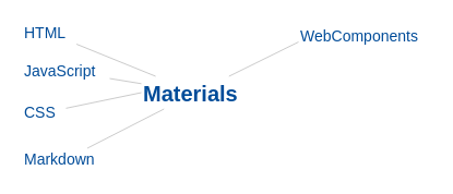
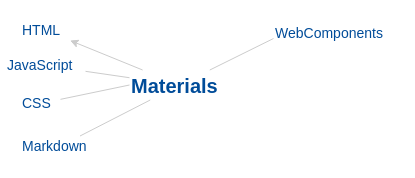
- <mxCell id="10" style="edgeStyle=none;orthogonalLoop=1;jettySize=auto;html=1;shadow=0;endArrow=none;strokeColor=#CCCCCC;strokeWidth=1;fontSize=14;fontColor=#004C99;" edge="1" parent="1" source="12" target="2"><mxGeometry relative="1" as="geometry" /></mxCell>
+ <mxCell id="10" style="edgeStyle=none;orthogonalLoop=1;jettySize=auto;html=1;shadow=0;endArrow=classic;strokeColor=#CCCCCC;strokeWidth=1;fontSize=14;fontColor=#004C99;" edge="1" parent="1" source="12" target="2"><mxGeometry relative="1" as="geometry" /></mxCell>
- <mxCell id="4" value="JavaScript" style="html=1;fontSize=14;fontColor=#004C99;align=left;strokeColor=none;fillColor=none;gradientColor=none;" vertex="1" parent="1"><mxGeometry x="20" y="55" width="80" height="20" as="geometry" /></mxCell>
+ <mxCell id="4" value="JavaScript" style="html=1;fontSize=14;fontColor=#004C99;align=left;strokeColor=none;fillColor=none;gradientColor=none;" vertex="1" parent="1"><mxGeometry x="5" y="55" width="80" height="20" as="geometry" /></mxCell>
